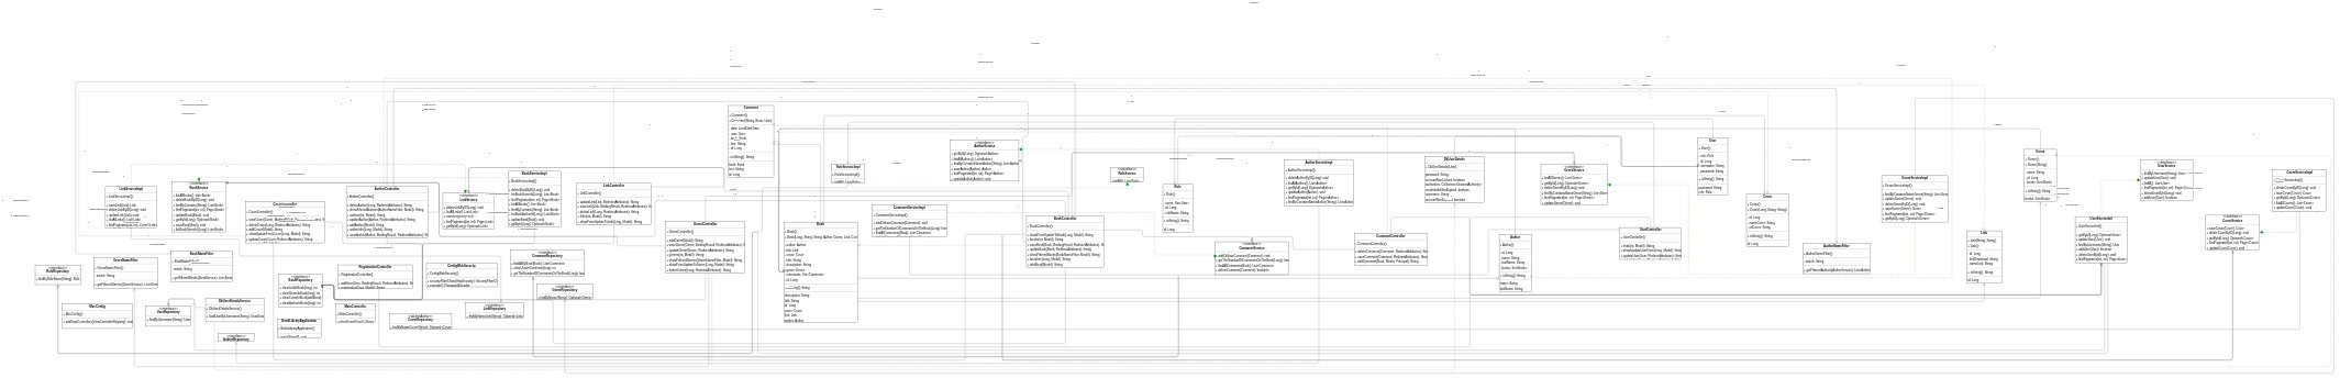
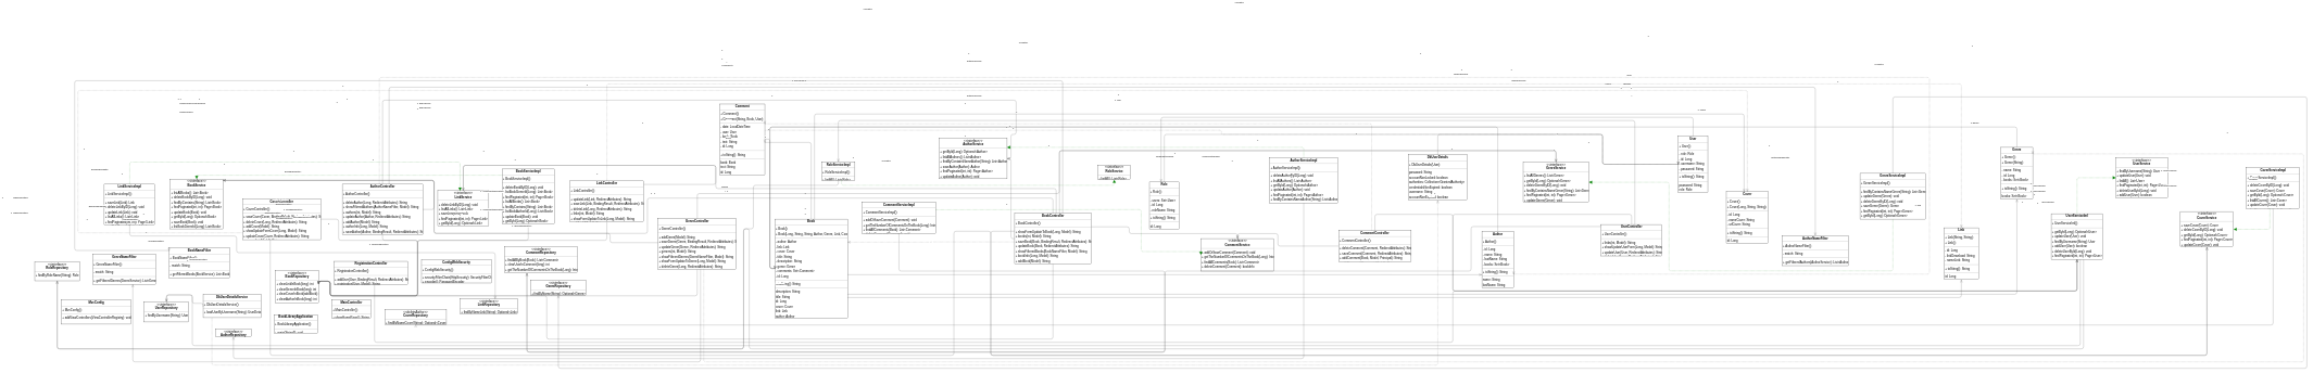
- <mxCell id="38" value="&lt;p style=&quot;margin:0px;margin-top:4px;text-align:center;&quot;&gt;&lt;b&gt;LinkServiceImpl&lt;/b&gt;&lt;/p&gt;&lt;hr size=&quot;1&quot;/&gt;&lt;p style=&quot;margin:0 0 0 4px;line-height:1.6;&quot;&gt;+ LinkServiceImpl(): &lt;/p&gt;&lt;hr size=&quot;1&quot;/&gt;&lt;p style=&quot;margin:0 0 0 4px;line-height:1.6;&quot;&gt;+ saveLink(Link): Link&lt;br/&gt;+ deleteLinkByID(Long): void&lt;br/&gt;+ updateLink(Link): void&lt;br/&gt;+ listAllLinks(): List&amp;lt;Link&amp;gt;&lt;br/&gt;+ findPaginated(int, int): Cover&amp;lt;Link&amp;gt;&lt;br/&gt;+ getById(Long): Optional&amp;lt;Link&amp;gt;&lt;/p&gt;" style="verticalAlign=top;align=left;overflow=fill;fontSize=14;fontFamily=Helvetica;html=1;rounded=0;shadow=0;comic=0;labelBackgroundColor=none;strokeWidth=1;" parent="1" vertex="1"><mxGeometry x="340" y="513" width="235" height="189" as="geometry" /></mxCell>
+ <mxCell id="38" value="&lt;p style=&quot;margin:0px;margin-top:4px;text-align:center;&quot;&gt;&lt;b&gt;LinkServiceImpl&lt;/b&gt;&lt;/p&gt;&lt;hr size=&quot;1&quot;/&gt;&lt;p style=&quot;margin:0 0 0 4px;line-height:1.6;&quot;&gt;+ LinkServiceImpl(): &lt;/p&gt;&lt;hr size=&quot;1&quot;/&gt;&lt;p style=&quot;margin:0 0 0 4px;line-height:1.6;&quot;&gt;+ saveLink(Link): Link&lt;br/&gt;+ deleteLinkByID(Long): void&lt;br/&gt;+ updateLink(Link): void&lt;br/&gt;+ listAllLinks(): List&amp;lt;Link&amp;gt;&lt;br/&gt;+ findPaginated(int, int): Page&amp;lt;Link&amp;gt;&lt;br/&gt;+ getById(Long): Optional&amp;lt;Link&amp;gt;&lt;/p&gt;" style="verticalAlign=top;align=left;overflow=fill;fontSize=14;fontFamily=Helvetica;html=1;rounded=0;shadow=0;comic=0;labelBackgroundColor=none;strokeWidth=1;" parent="1" vertex="1"><mxGeometry x="340" y="513" width="235" height="189" as="geometry" /></mxCell>
- <mxCell id="4" value="&lt;p style=&quot;margin:0px;margin-top:4px;text-align:center;&quot;&gt;&lt;b&gt;AuthorNameFilter&lt;/b&gt;&lt;/p&gt;&lt;hr size=&quot;1&quot;/&gt;&lt;p style=&quot;margin:0 0 0 4px;line-height:1.6;&quot;&gt;+ AuthorNameFilter(): &lt;/p&gt;&lt;hr size=&quot;1&quot;/&gt;&lt;p style=&quot;margin:0 0 0 4px;line-height:1.6;&quot;&gt;- match: String&lt;/p&gt;&lt;hr size=&quot;1&quot;/&gt;&lt;p style=&quot;margin:0 0 0 4px;line-height:1.6;&quot;&gt;+ getFilteredAuthors(AuthorService): List&amp;lt;Author&amp;gt;&lt;/p&gt;&lt;hr size=&quot;1&quot;/&gt;&lt;p style=&quot;margin:0 0 0 4px;line-height:1.6;&quot;&gt; match: String&lt;/p&gt;" style="verticalAlign=top;align=left;overflow=fill;fontSize=14;fontFamily=Helvetica;html=1;rounded=0;shadow=0;comic=0;labelBackgroundColor=none;strokeWidth=1;" parent="1" vertex="1"><mxGeometry x="8071" y="770" width="306" height="139" as="geometry" /></mxCell>
+ <mxCell id="4" value="&lt;p style=&quot;margin:0px;margin-top:4px;text-align:center;&quot;&gt;&lt;b&gt;AuthorNameFilter&lt;/b&gt;&lt;/p&gt;&lt;hr size=&quot;1&quot;/&gt;&lt;p style=&quot;margin:0 0 0 4px;line-height:1.6;&quot;&gt;+ AuthorNameFilter(): &lt;/p&gt;&lt;hr size=&quot;1&quot;/&gt;&lt;p style=&quot;margin:0 0 0 4px;line-height:1.6;&quot;&gt;- match: String&lt;/p&gt;&lt;hr size=&quot;1&quot;/&gt;&lt;p style=&quot;margin:0 0 0 4px;line-height:1.6;&quot;&gt;+ getFilteredAuthors(AuthorService): List&amp;lt;Author&amp;gt;&lt;/p&gt;&lt;hr size=&quot;1&quot;/&gt;&lt;p style=&quot;margin:0 0 0 4px;line-height:1.6;&quot;&gt; match: String&lt;/p&gt;" style="verticalAlign=top;align=left;overflow=fill;fontSize=14;fontFamily=Helvetica;html=1;rounded=0;shadow=0;comic=0;labelBackgroundColor=none;strokeWidth=1;" parent="1" vertex="1"><mxGeometry x="8071" y="750" width="306" height="139" as="geometry" /></mxCell>
